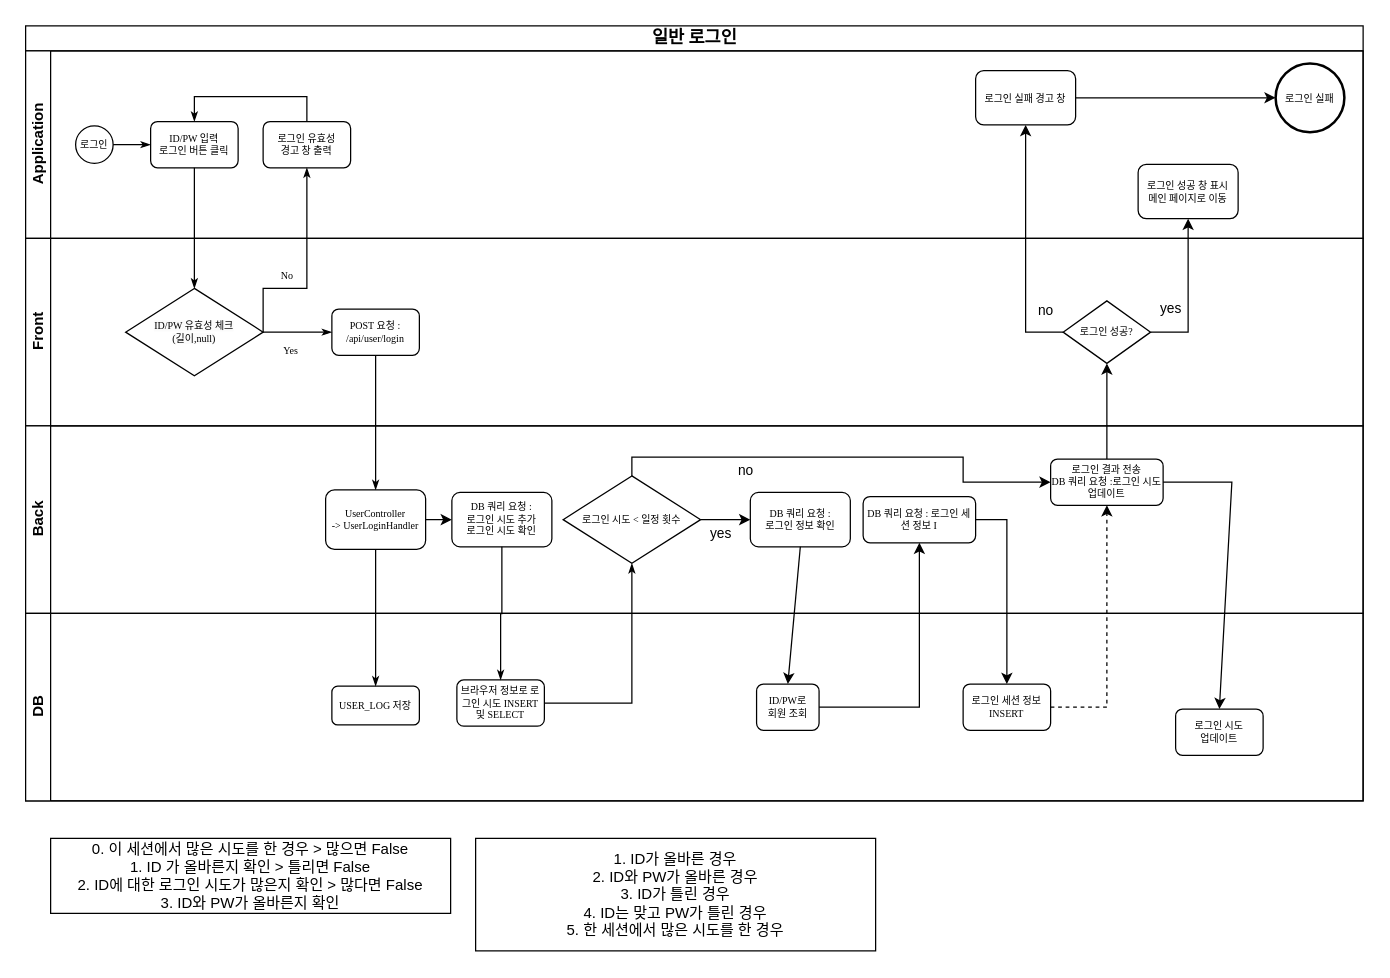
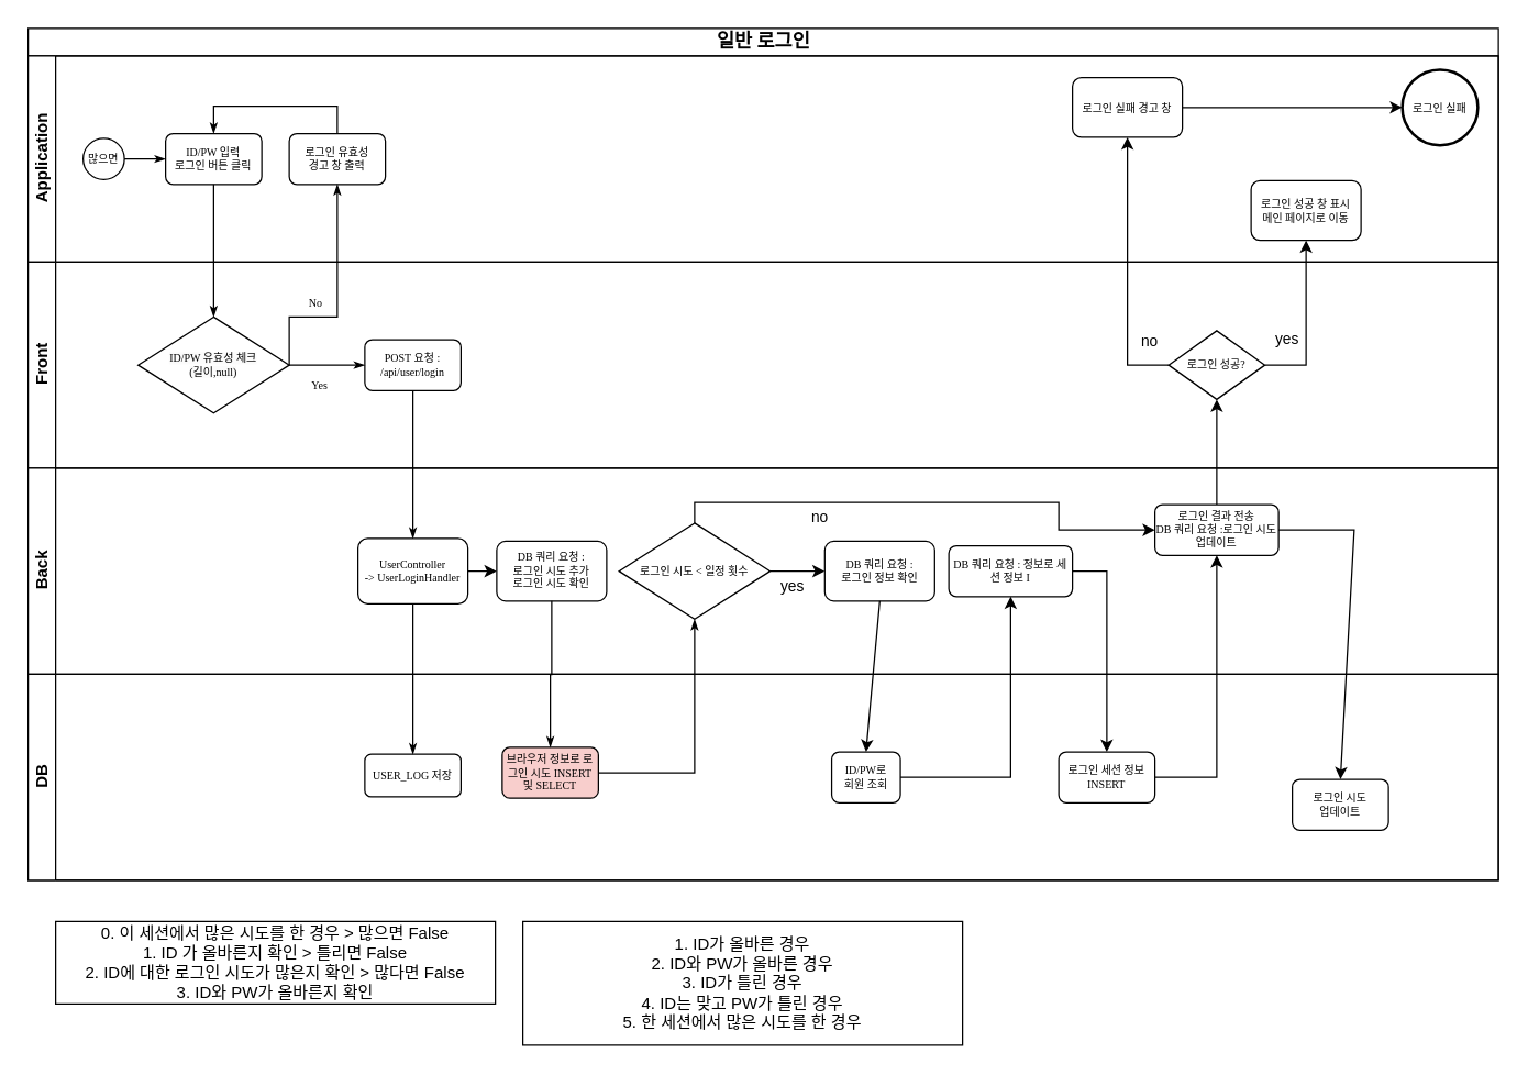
- <mxCell id="17" value="로그인" style="ellipse;whiteSpace=wrap;html=1;rounded=0;shadow=0;labelBackgroundColor=none;strokeWidth=1;fontFamily=Verdana;fontSize=8;align=center;" parent="16" vertex="1"><mxGeometry x="40" y="-240" width="30" height="30" as="geometry" /></mxCell>
+ <mxCell id="17" value="많으면" style="ellipse;whiteSpace=wrap;html=1;rounded=0;shadow=0;labelBackgroundColor=none;strokeWidth=1;fontFamily=Verdana;fontSize=8;align=center;" parent="16" vertex="1"><mxGeometry x="40" y="-240" width="30" height="30" as="geometry" /></mxCell>
- <mxCell id="31" value="DB 쿼리 요청 : 로그인 세션 정보 I" style="rounded=1;whiteSpace=wrap;html=1;shadow=0;labelBackgroundColor=none;strokeWidth=1;fontFamily=Verdana;fontSize=8;align=center;" parent="16" vertex="1"><mxGeometry x="670" y="56.5" width="90" height="37" as="geometry" /></mxCell>
+ <mxCell id="31" value="DB 쿼리 요청 : 정보로 세션 정보 I" style="rounded=1;whiteSpace=wrap;html=1;shadow=0;labelBackgroundColor=none;strokeWidth=1;fontFamily=Verdana;fontSize=8;align=center;" parent="16" vertex="1"><mxGeometry x="670" y="56.5" width="90" height="37" as="geometry" /></mxCell>
- <mxCell id="53" value="" style="endArrow=classic;html=1;rounded=0;exitX=1;exitY=0.5;exitDx=0;exitDy=0;entryX=0.5;entryY=1;entryDx=0;entryDy=0;dashed=1;" edge="1" parent="1" source="42" target="32"><mxGeometry width="50" height="50" relative="1" as="geometry"><mxPoint x="860" y="566" as="sourcePoint" /><mxPoint x="870" y="405" as="targetPoint" /><Array as="points"><mxPoint x="885" y="565" /></Array></mxGeometry></mxCell>
+ <mxCell id="53" value="" style="endArrow=classic;html=1;rounded=0;exitX=1;exitY=0.5;exitDx=0;exitDy=0;entryX=0.5;entryY=1;entryDx=0;entryDy=0;" edge="1" parent="1" source="42" target="32"><mxGeometry width="50" height="50" relative="1" as="geometry"><mxPoint x="860" y="566" as="sourcePoint" /><mxPoint x="870" y="405" as="targetPoint" /><Array as="points"><mxPoint x="885" y="565" /></Array></mxGeometry></mxCell>
- <mxCell id="40" value="브라우저 정보로 로그인 시도 INSERT 및 SELECT" style="rounded=1;whiteSpace=wrap;html=1;shadow=0;labelBackgroundColor=none;strokeWidth=1;fontFamily=Verdana;fontSize=8;align=center;" parent="38" vertex="1"><mxGeometry x="345" y="53.25" width="70" height="37" as="geometry" /></mxCell>
+ <mxCell id="40" value="브라우저 정보로 로그인 시도 INSERT 및 SELECT" style="rounded=1;whiteSpace=wrap;html=1;shadow=0;labelBackgroundColor=none;strokeWidth=1;fontFamily=Verdana;fontSize=8;align=center;fillColor=#f8cecc;" parent="38" vertex="1"><mxGeometry x="345" y="53.25" width="70" height="37" as="geometry" /></mxCell>
